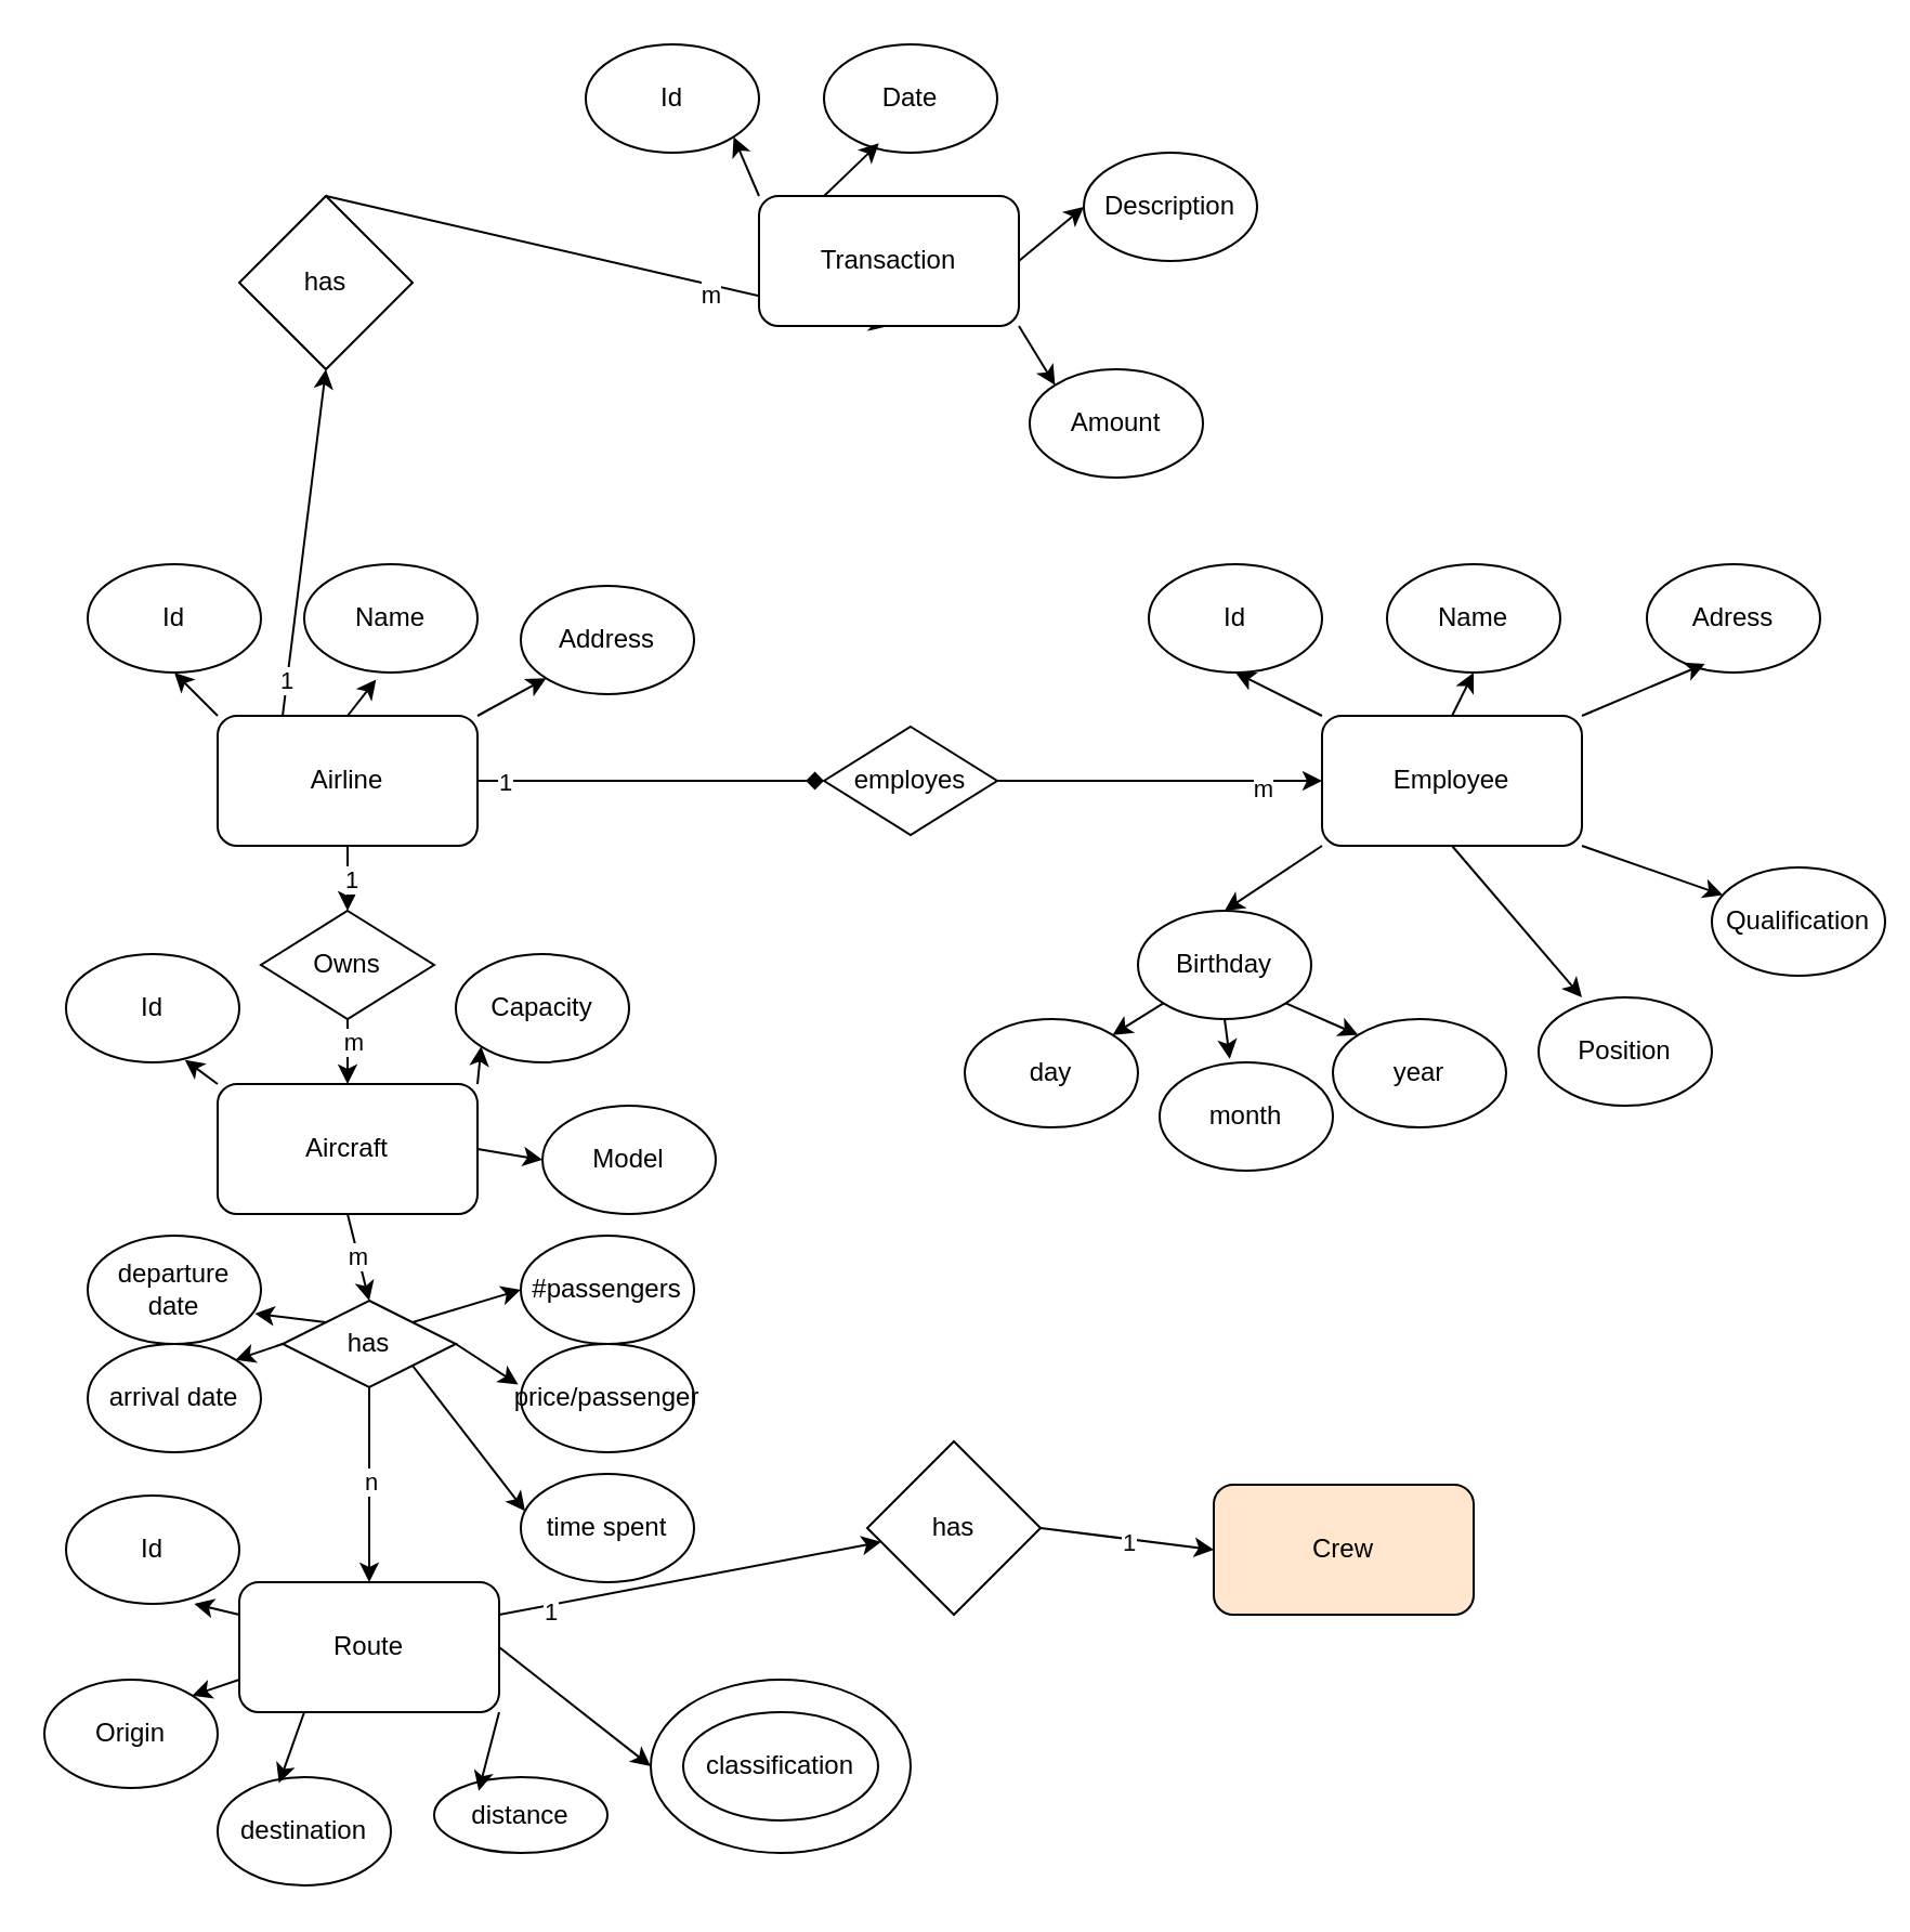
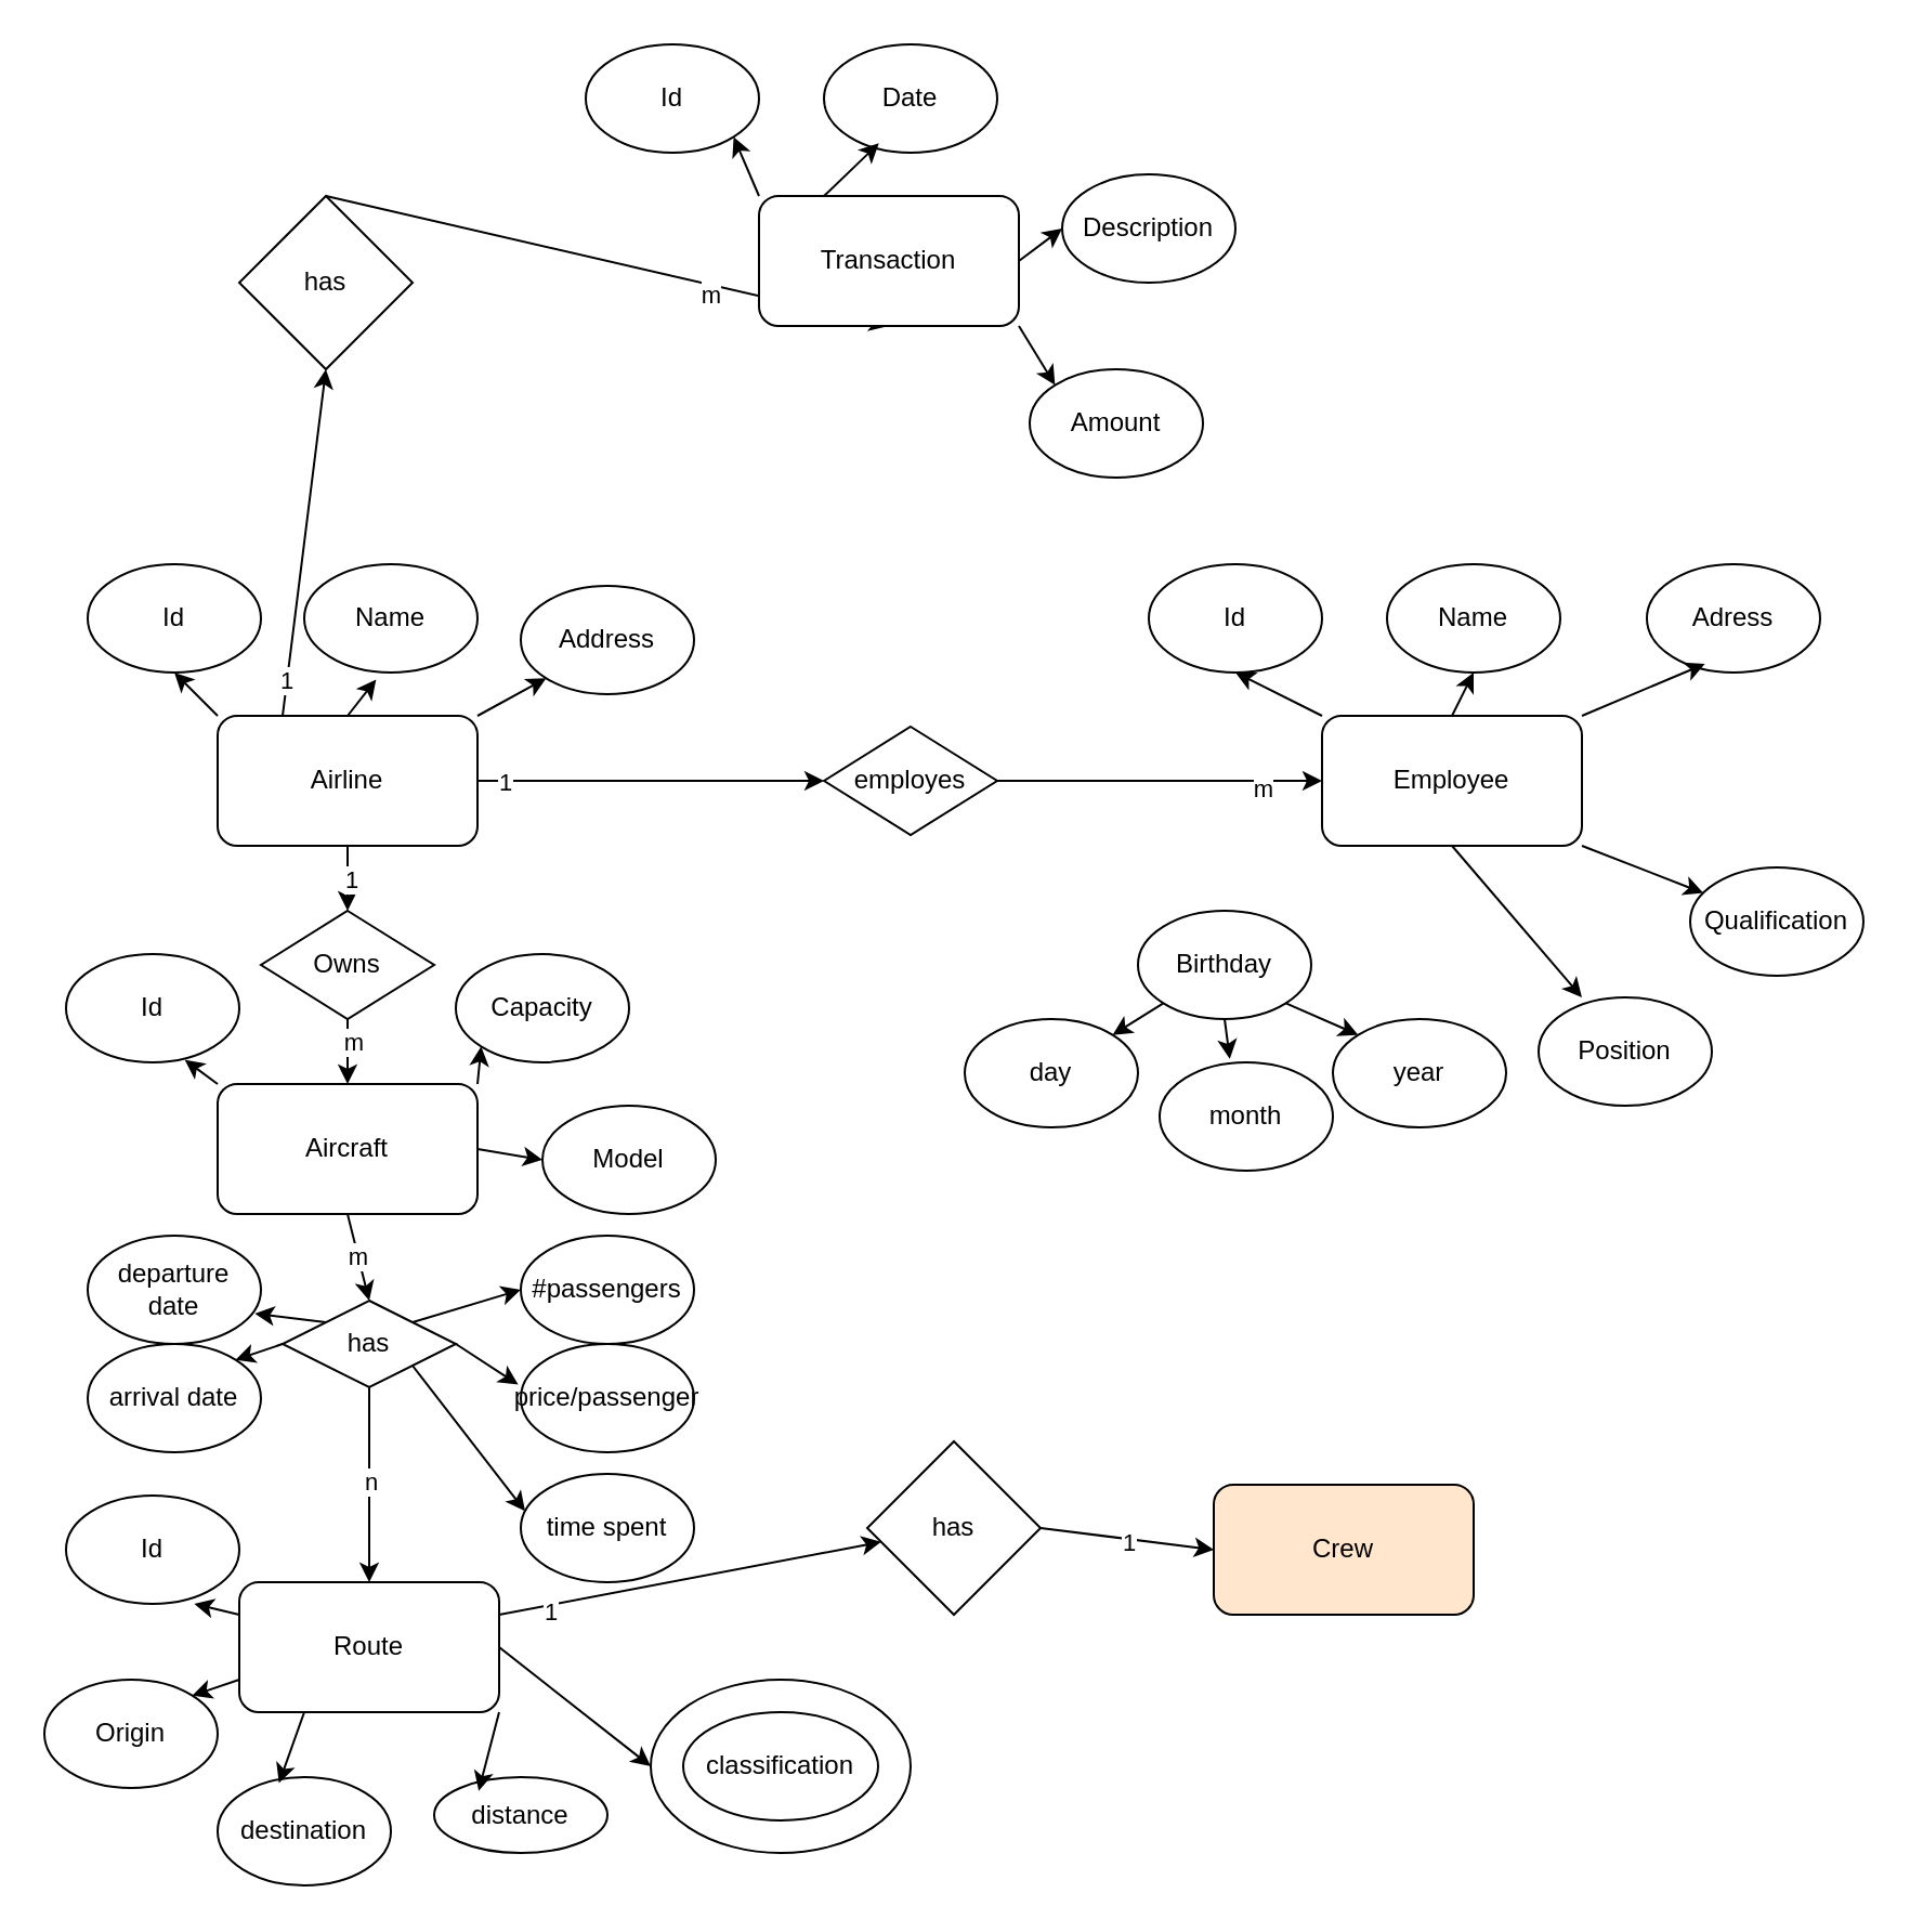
- <mxCell id="89" value="Description" style="ellipse;whiteSpace=wrap;html=1;" vertex="1" parent="1"><mxGeometry x="500" y="70" width="80" height="50" as="geometry" /></mxCell>
+ <mxCell id="89" value="Description" style="ellipse;whiteSpace=wrap;html=1;" vertex="1" parent="1"><mxGeometry x="490" y="80" width="80" height="50" as="geometry" /></mxCell>
- <mxCell id="4" style="edgeStyle=none;html=1;exitX=1;exitY=0.5;exitDx=0;exitDy=0;entryX=0;entryY=0.5;entryDx=0;entryDy=0;endArrow=diamond;" edge="1" parent="1" source="10" target="17"><mxGeometry relative="1" as="geometry" /></mxCell>
+ <mxCell id="4" style="edgeStyle=none;html=1;exitX=1;exitY=0.5;exitDx=0;exitDy=0;entryX=0;entryY=0.5;entryDx=0;entryDy=0;" edge="1" parent="1" source="10" target="17"><mxGeometry relative="1" as="geometry" /></mxCell>
- <mxCell id="20" style="edgeStyle=none;html=1;exitX=0;exitY=1;exitDx=0;exitDy=0;entryX=0.5;entryY=0;entryDx=0;entryDy=0;" edge="1" parent="1" source="22" target="29"><mxGeometry relative="1" as="geometry" /></mxCell>
- <mxCell id="36" value="Qualification" style="ellipse;whiteSpace=wrap;html=1;" vertex="1" parent="1"><mxGeometry x="790" y="400" width="80" height="50" as="geometry" /></mxCell>
+ <mxCell id="36" value="Qualification" style="ellipse;whiteSpace=wrap;html=1;" vertex="1" parent="1"><mxGeometry x="780" y="400" width="80" height="50" as="geometry" /></mxCell>
